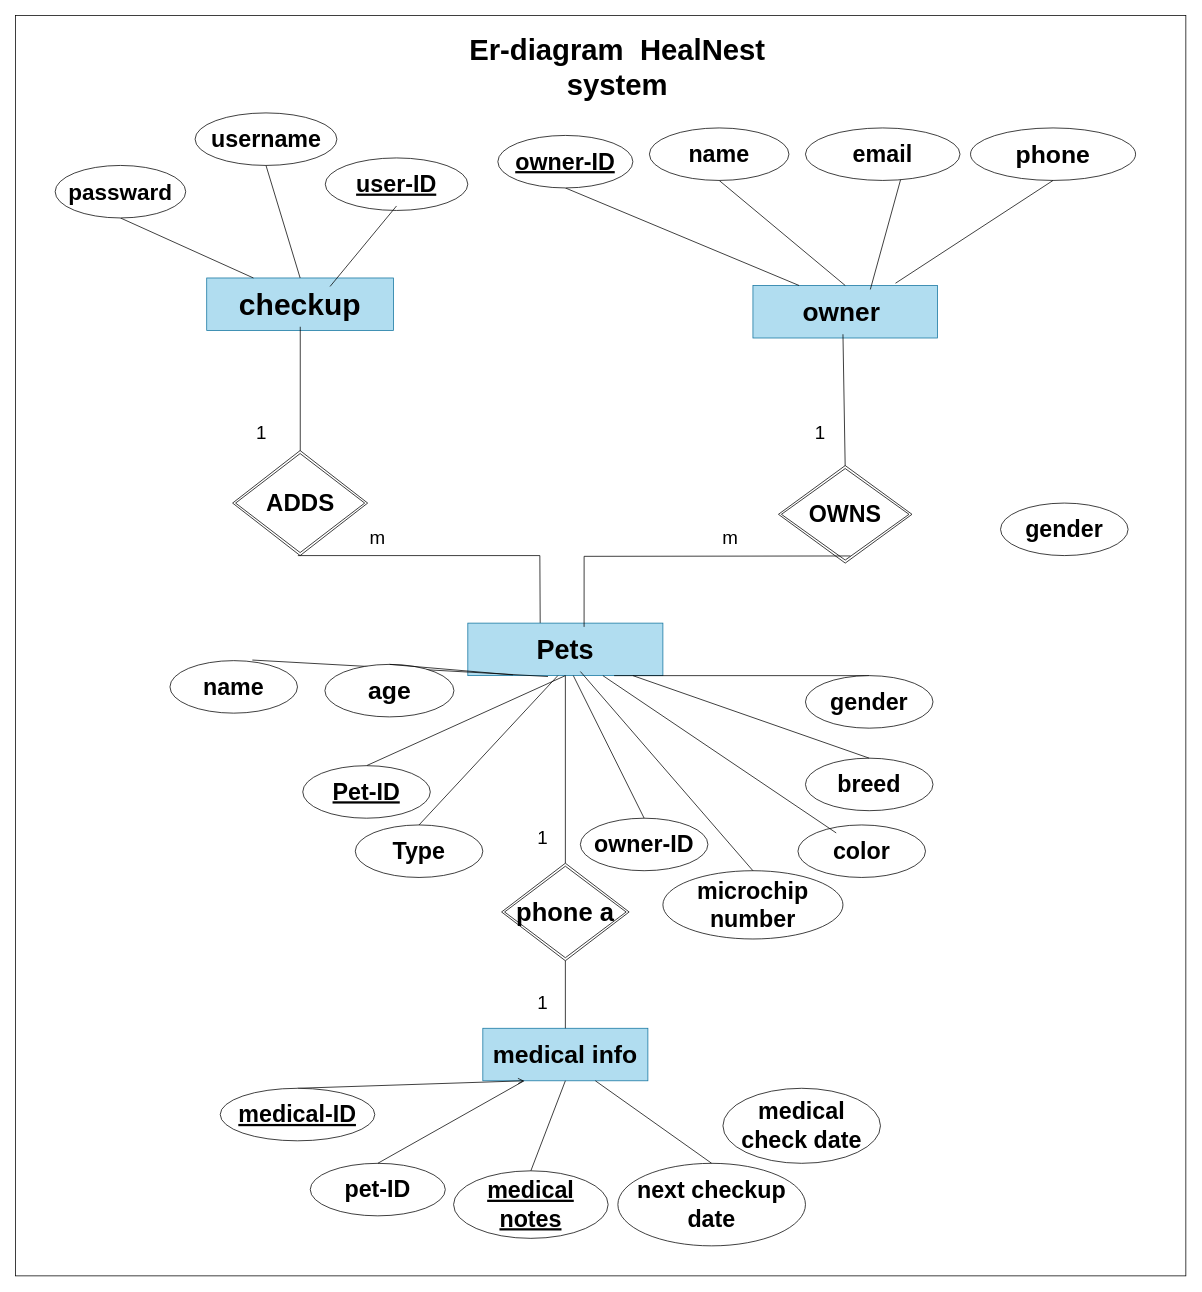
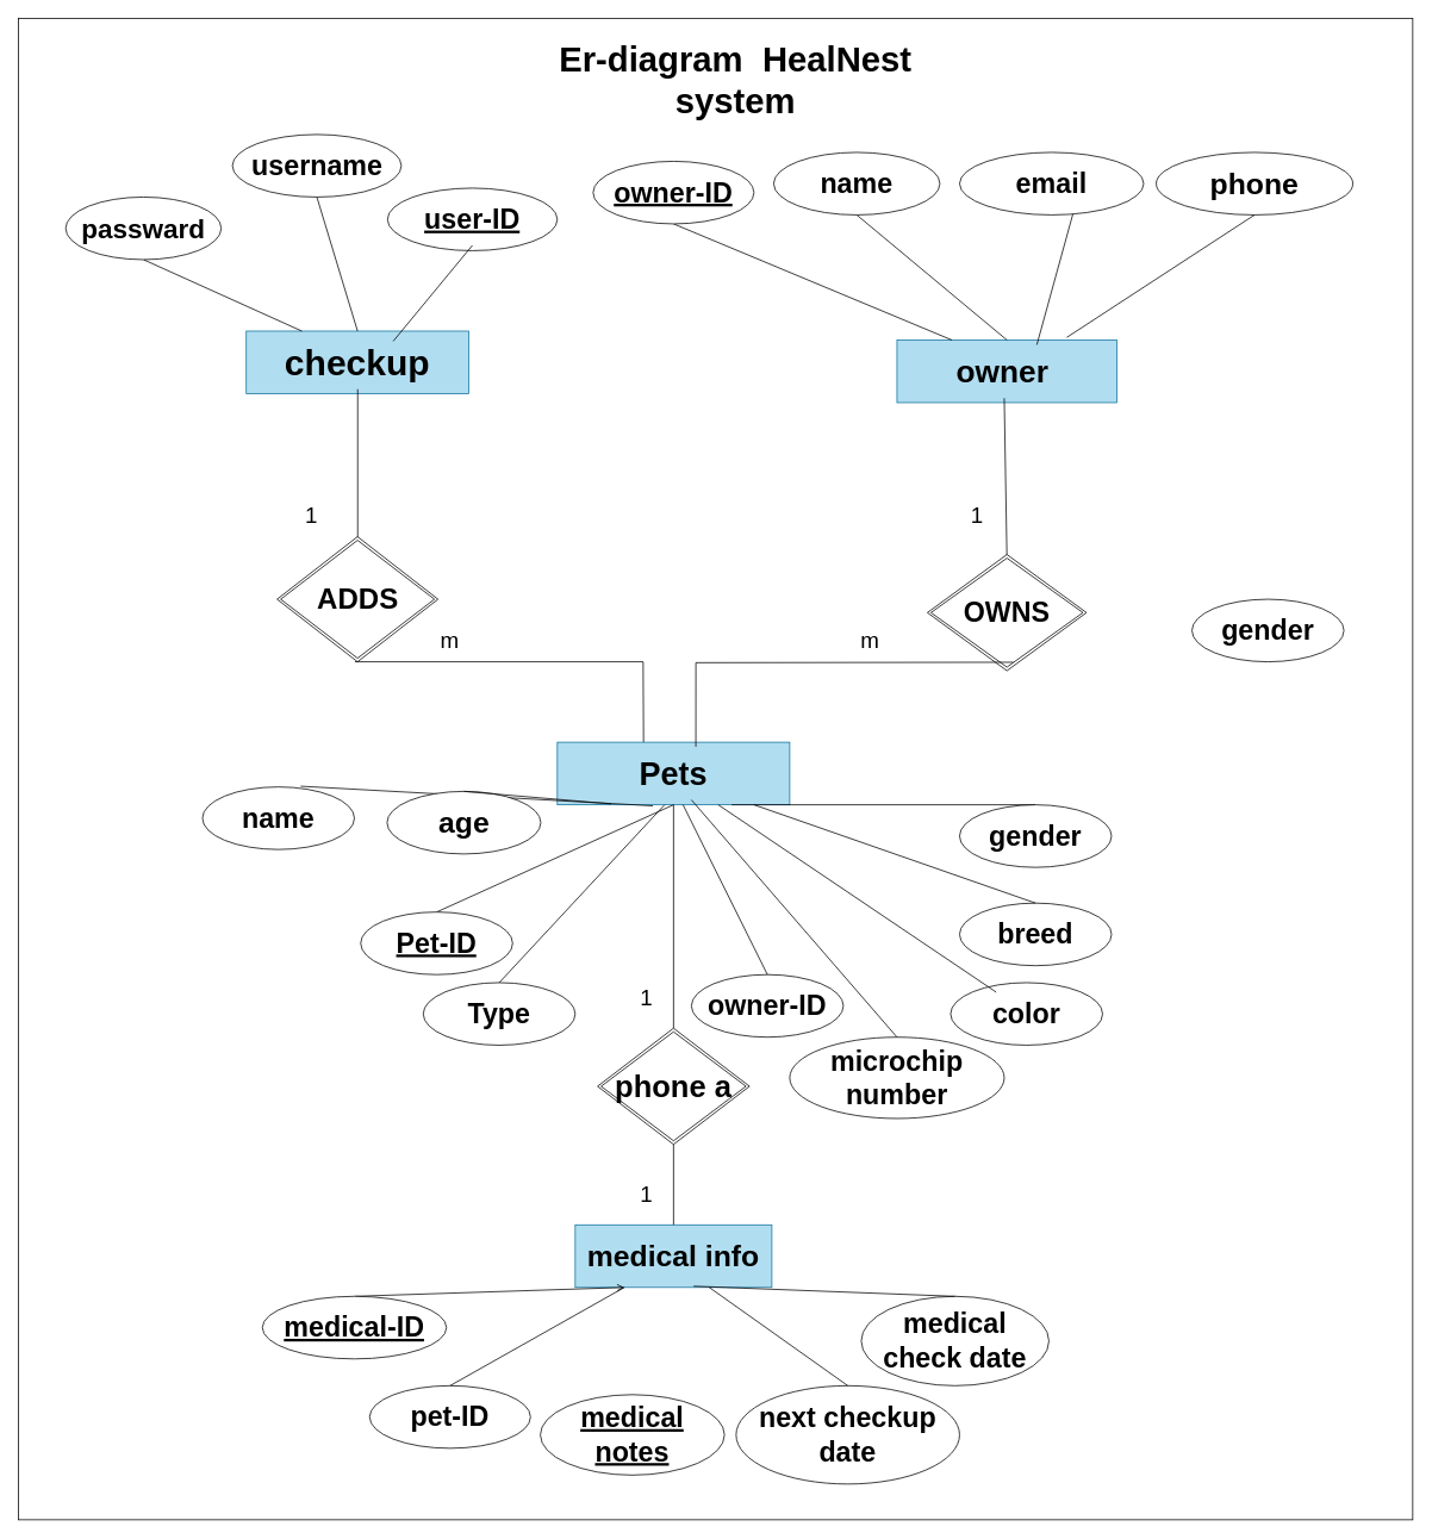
+ <mxCell id="57" value="" style="endArrow=none;html=1;rounded=0;exitX=0.5;exitY=0;exitDx=0;exitDy=0;entryX=0.602;entryY=0.981;entryDx=0;entryDy=0;entryPerimeter=0;" edge="1" parent="1" source="37" target="32"><mxGeometry relative="1" as="geometry"><mxPoint x="563" y="1589" as="sourcePoint" /><mxPoint x="808" y="1490" as="targetPoint" /></mxGeometry></mxCell>
- <mxCell id="60" value="" style="endArrow=none;html=1;rounded=0;entryX=0.5;entryY=1;entryDx=0;entryDy=0;exitX=0.5;exitY=0;exitDx=0;exitDy=0;" edge="1" parent="1" source="59" target="32"><mxGeometry relative="1" as="geometry"><mxPoint x="603" y="1560" as="sourcePoint" /><mxPoint x="798" y="1470" as="targetPoint" /></mxGeometry></mxCell>
